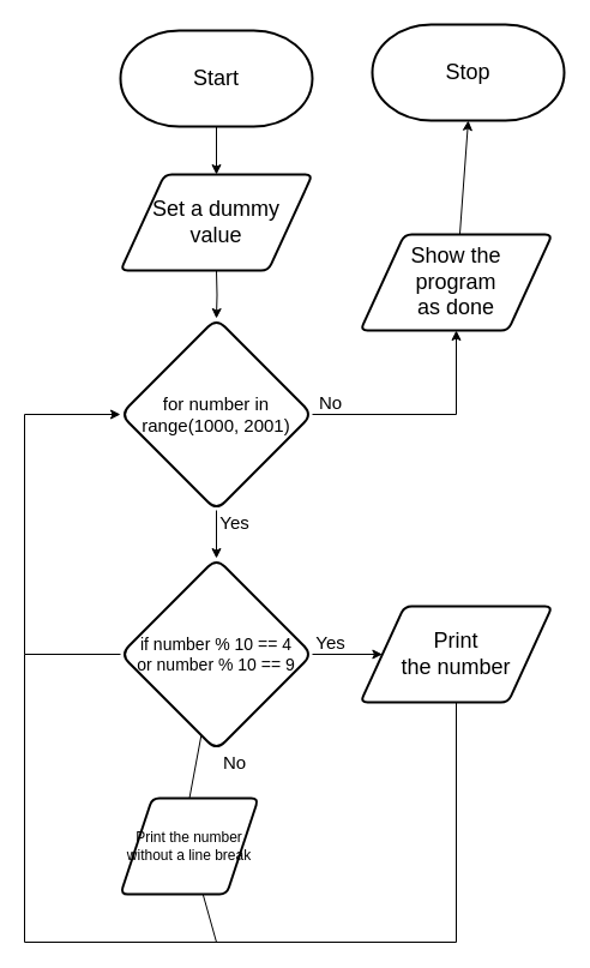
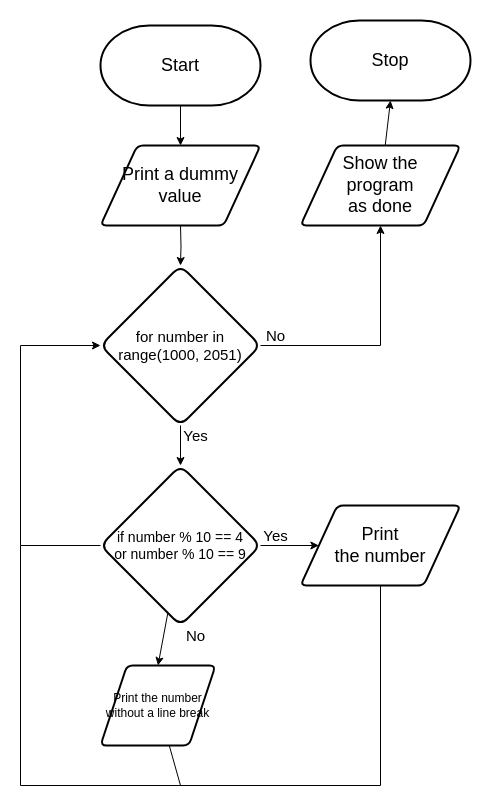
- <mxCell id="13" value="Set a dummy&lt;br&gt;value" style="shape=parallelogram;html=1;strokeWidth=2;perimeter=parallelogramPerimeter;whiteSpace=wrap;rounded=1;arcSize=12;size=0.23;fontSize=18;" parent="1" vertex="1"><mxGeometry x="100" y="145" width="160" height="80" as="geometry" /></mxCell>
+ <mxCell id="13" value="Print a dummy&lt;br&gt;value" style="shape=parallelogram;html=1;strokeWidth=2;perimeter=parallelogramPerimeter;whiteSpace=wrap;rounded=1;arcSize=12;size=0.23;fontSize=18;" parent="1" vertex="1"><mxGeometry x="100" y="145" width="160" height="80" as="geometry" /></mxCell>
- <mxCell id="5" value="Show the &lt;br&gt;program &lt;br&gt;as done" style="shape=parallelogram;html=1;strokeWidth=2;perimeter=parallelogramPerimeter;whiteSpace=wrap;rounded=1;arcSize=12;size=0.23;fontSize=18;" parent="1" vertex="1"><mxGeometry x="300" y="195" width="160" height="80" as="geometry" /></mxCell>
+ <mxCell id="5" value="Show the &lt;br&gt;program &lt;br&gt;as done" style="shape=parallelogram;html=1;strokeWidth=2;perimeter=parallelogramPerimeter;whiteSpace=wrap;rounded=1;arcSize=12;size=0.23;fontSize=18;" parent="1" vertex="1"><mxGeometry x="300" y="145" width="160" height="80" as="geometry" /></mxCell>
- <mxCell id="9" value="&lt;font style=&quot;font-size: 15px;&quot;&gt;for number in &lt;br style=&quot;font-size: 15px;&quot;&gt;range(1000, 2001)&lt;br style=&quot;font-size: 15px;&quot;&gt;&lt;/font&gt;" style="rhombus;whiteSpace=wrap;html=1;rounded=1;fontFamily=Helvetica;fontSize=15;fontColor=default;strokeColor=default;strokeWidth=2;fillColor=default;" parent="1" vertex="1"><mxGeometry x="100" y="265" width="160" height="160" as="geometry" /></mxCell>
+ <mxCell id="9" value="&lt;font style=&quot;font-size: 15px;&quot;&gt;for number in &lt;br style=&quot;font-size: 15px;&quot;&gt;range(1000, 2051)&lt;br style=&quot;font-size: 15px;&quot;&gt;&lt;/font&gt;" style="rhombus;whiteSpace=wrap;html=1;rounded=1;fontFamily=Helvetica;fontSize=15;fontColor=default;strokeColor=default;strokeWidth=2;fillColor=default;" parent="1" vertex="1"><mxGeometry x="100" y="265" width="160" height="160" as="geometry" /></mxCell>
- <mxCell id="16" style="edgeStyle=none;html=1;entryX=0.5;entryY=0;entryDx=0;entryDy=0;fontSize=12;endArrow=none;endFill=1;" edge="1" parent="1" source="17" target="23"><mxGeometry relative="1" as="geometry" /></mxCell>
+ <mxCell id="16" style="edgeStyle=none;html=1;entryX=0.5;entryY=0;entryDx=0;entryDy=0;fontSize=12;endArrow=classic;endFill=1;" edge="1" parent="1" source="17" target="23"><mxGeometry relative="1" as="geometry" /></mxCell>
